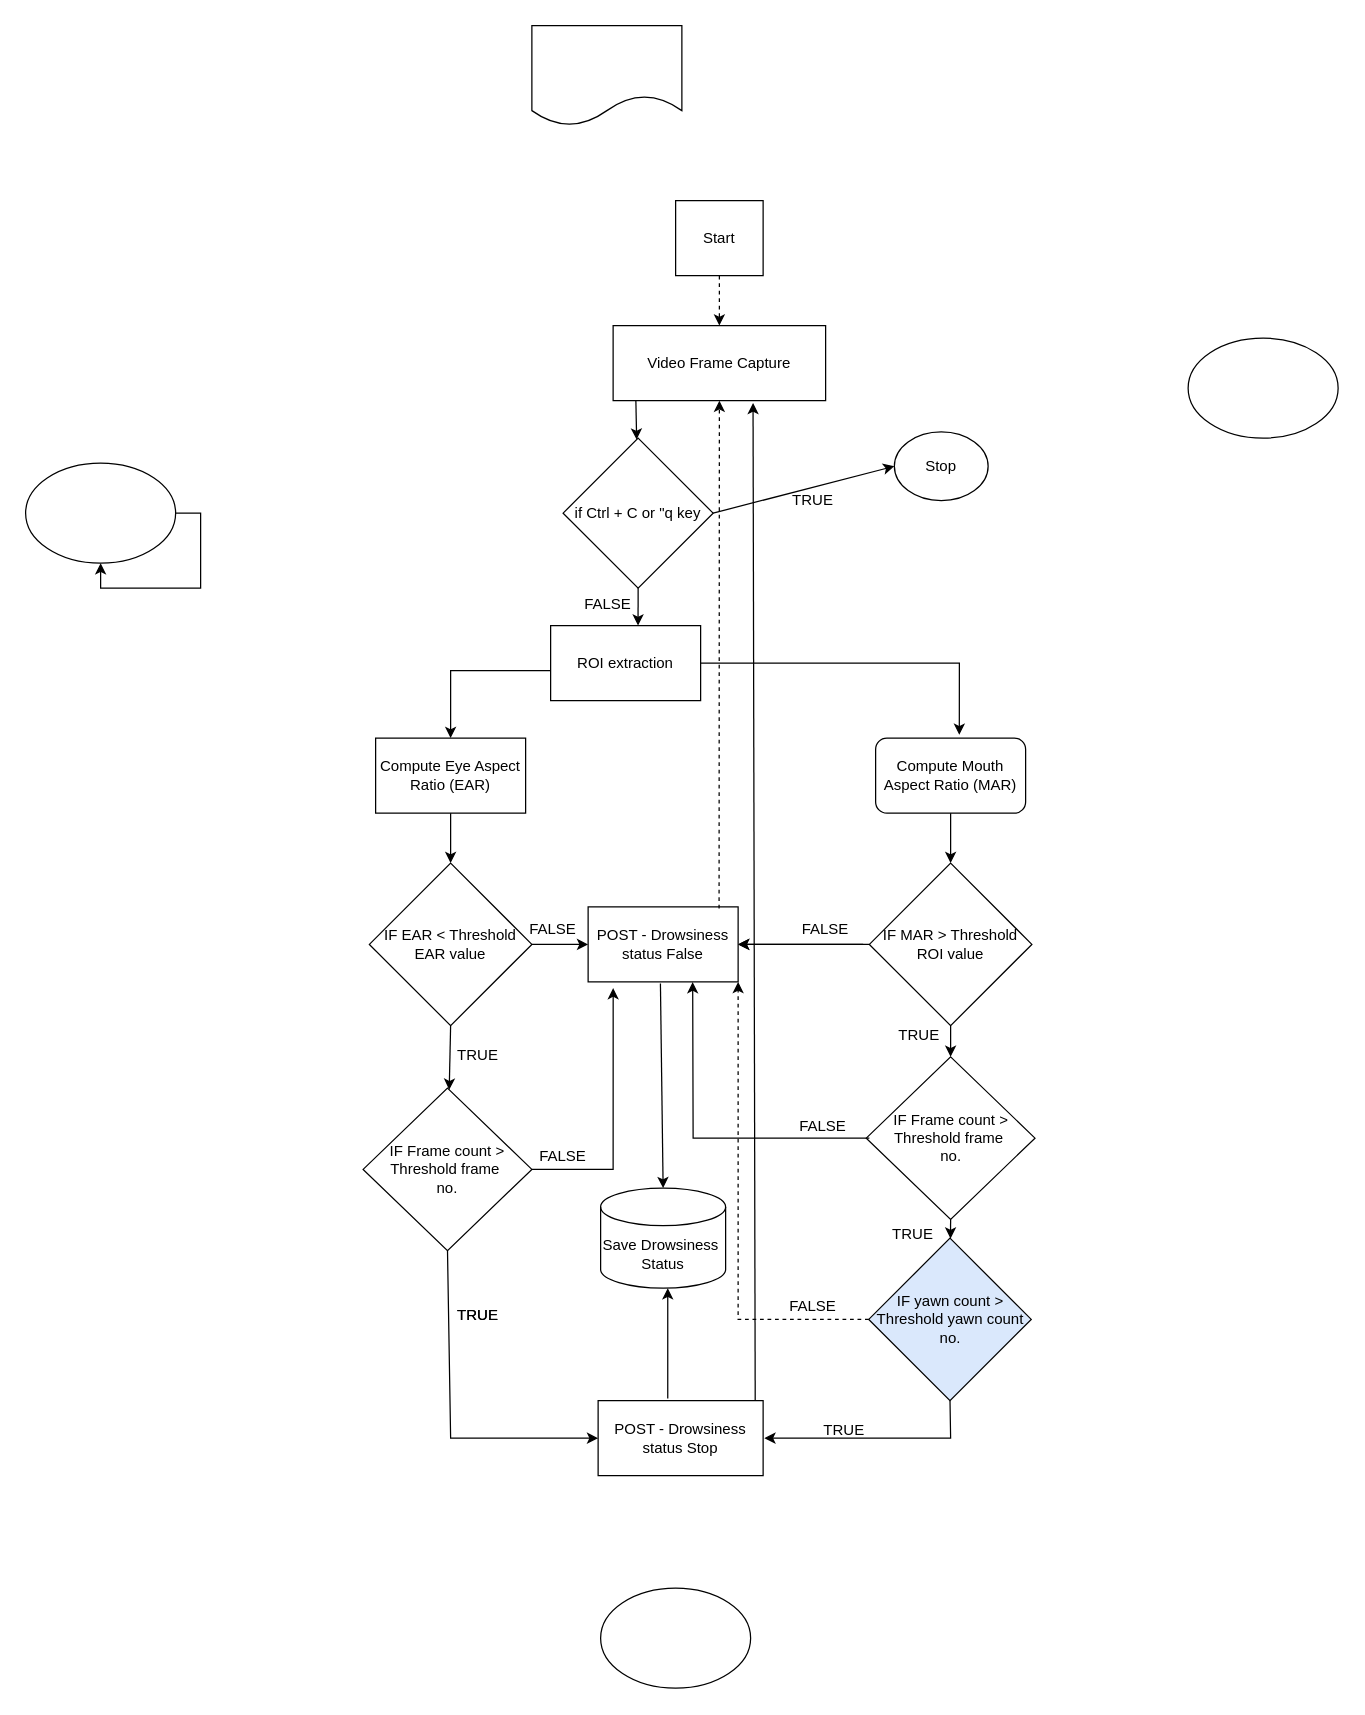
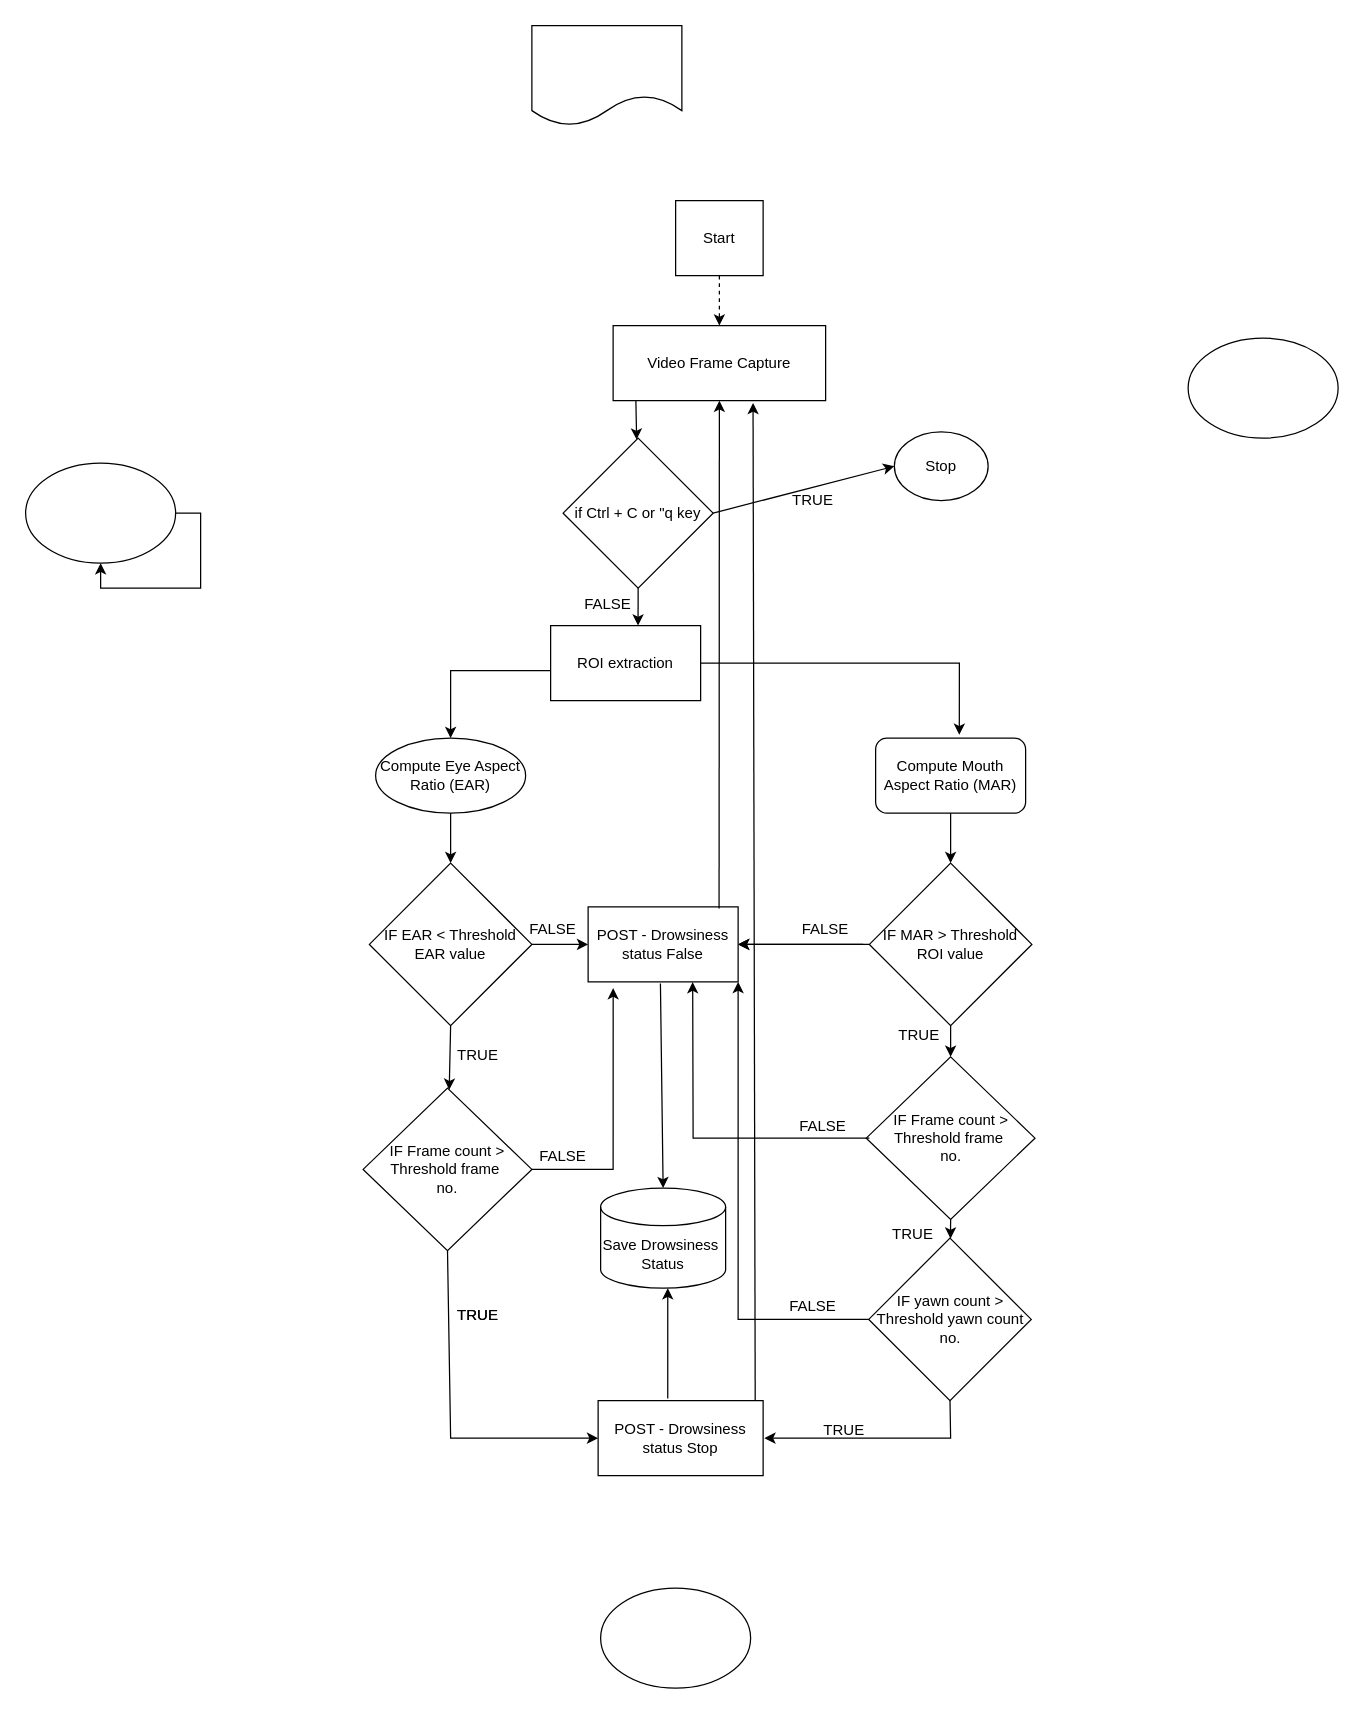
- <mxCell id="32" value="" style="endArrow=classic;html=1;rounded=0;entryX=0.5;entryY=1;entryDx=0;entryDy=0;exitX=0.873;exitY=0.021;exitDx=0;exitDy=0;exitPerimeter=0;dashed=1;" edge="1" parent="1" source="12" target="3"><mxGeometry width="50" height="50" relative="1" as="geometry"><mxPoint x="575" y="720" as="sourcePoint" /><mxPoint x="650" y="460" as="targetPoint" /></mxGeometry></mxCell>
+ <mxCell id="32" value="" style="endArrow=classic;html=1;rounded=0;entryX=0.5;entryY=1;entryDx=0;entryDy=0;exitX=0.873;exitY=0.021;exitDx=0;exitDy=0;exitPerimeter=0;" edge="1" parent="1" source="12" target="3"><mxGeometry width="50" height="50" relative="1" as="geometry"><mxPoint x="575" y="720" as="sourcePoint" /><mxPoint x="650" y="460" as="targetPoint" /></mxGeometry></mxCell>
- <mxCell id="7" value="Compute Eye Aspect Ratio (EAR)" style="rounded=0;whiteSpace=wrap;html=1;" vertex="1" parent="1"><mxGeometry x="300" y="590" width="120" height="60" as="geometry" /></mxCell>
+ <mxCell id="7" value="Compute Eye Aspect Ratio (EAR)" style="ellipse;whiteSpace=wrap;html=1;" vertex="1" parent="1"><mxGeometry x="300" y="590" width="120" height="60" as="geometry" /></mxCell>
- <mxCell id="53" value="" style="endArrow=classic;html=1;rounded=0;entryX=1;entryY=1;entryDx=0;entryDy=0;exitX=0;exitY=0.5;exitDx=0;exitDy=0;dashed=1;" edge="1" parent="1" source="15" target="12"><mxGeometry width="50" height="50" relative="1" as="geometry"><mxPoint x="650" y="1050" as="sourcePoint" /><mxPoint x="700" y="1000" as="targetPoint" /><Array as="points"><mxPoint x="590" y="1055" /></Array></mxGeometry></mxCell>
+ <mxCell id="53" value="" style="endArrow=classic;html=1;rounded=0;entryX=1;entryY=1;entryDx=0;entryDy=0;exitX=0;exitY=0.5;exitDx=0;exitDy=0;" edge="1" parent="1" source="15" target="12"><mxGeometry width="50" height="50" relative="1" as="geometry"><mxPoint x="650" y="1050" as="sourcePoint" /><mxPoint x="700" y="1000" as="targetPoint" /><Array as="points"><mxPoint x="590" y="1055" /></Array></mxGeometry></mxCell>
- <mxCell id="15" value="IF yawn count &amp;gt; Threshold yawn count no." style="rhombus;whiteSpace=wrap;html=1;fillColor=#dae8fc;" vertex="1" parent="1"><mxGeometry x="694.5" y="990" width="130" height="130" as="geometry" /></mxCell>
+ <mxCell id="15" value="IF yawn count &amp;gt; Threshold yawn count no." style="rhombus;whiteSpace=wrap;html=1;" vertex="1" parent="1"><mxGeometry x="694.5" y="990" width="130" height="130" as="geometry" /></mxCell>
